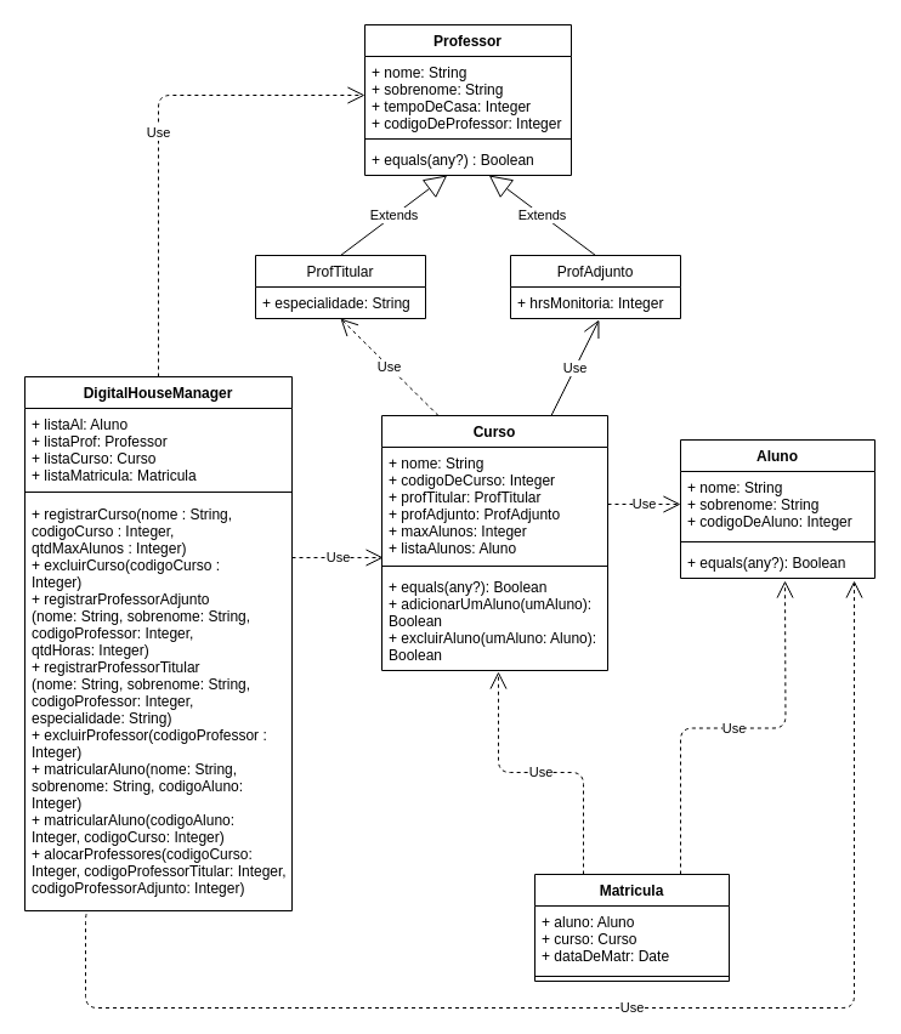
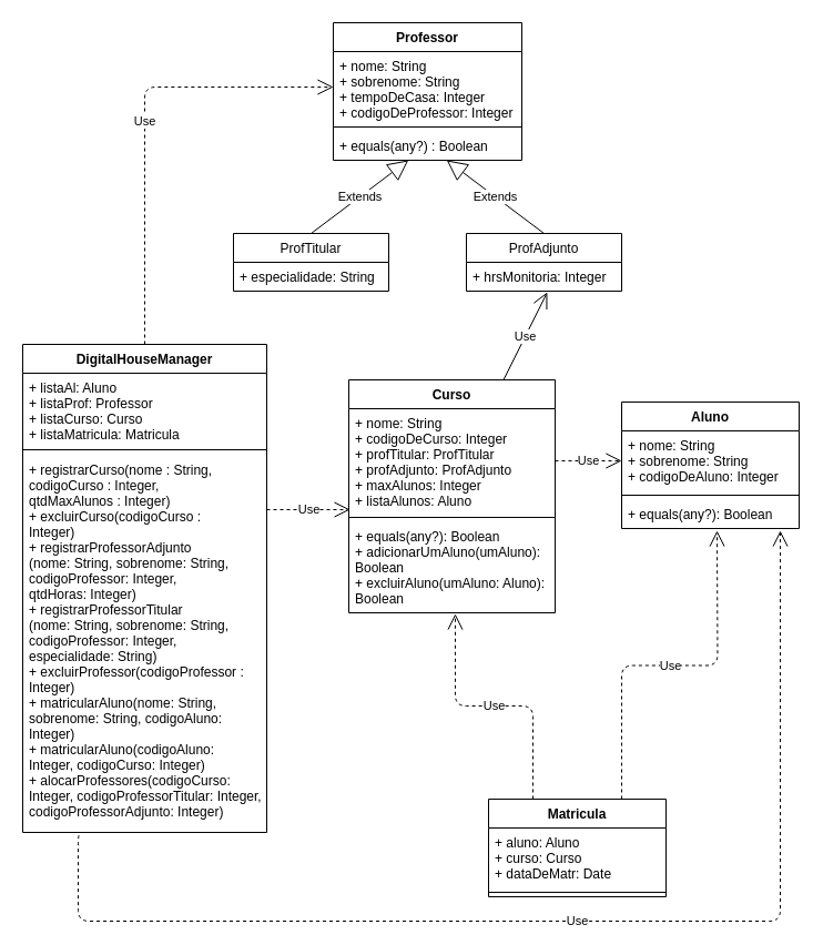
- <mxCell id="22" value="Use" style="endArrow=open;endSize=12;dashed=1;html=1;entryX=0.5;entryY=1;entryDx=0;entryDy=0;exitX=0.25;exitY=0;exitDx=0;exitDy=0;entryPerimeter=0;" parent="1" source="12" target="9" edge="1"><mxGeometry width="160" relative="1" as="geometry"><mxPoint x="444" y="310" as="sourcePoint" /><mxPoint x="509.94" y="269.998" as="targetPoint" /></mxGeometry></mxCell>
